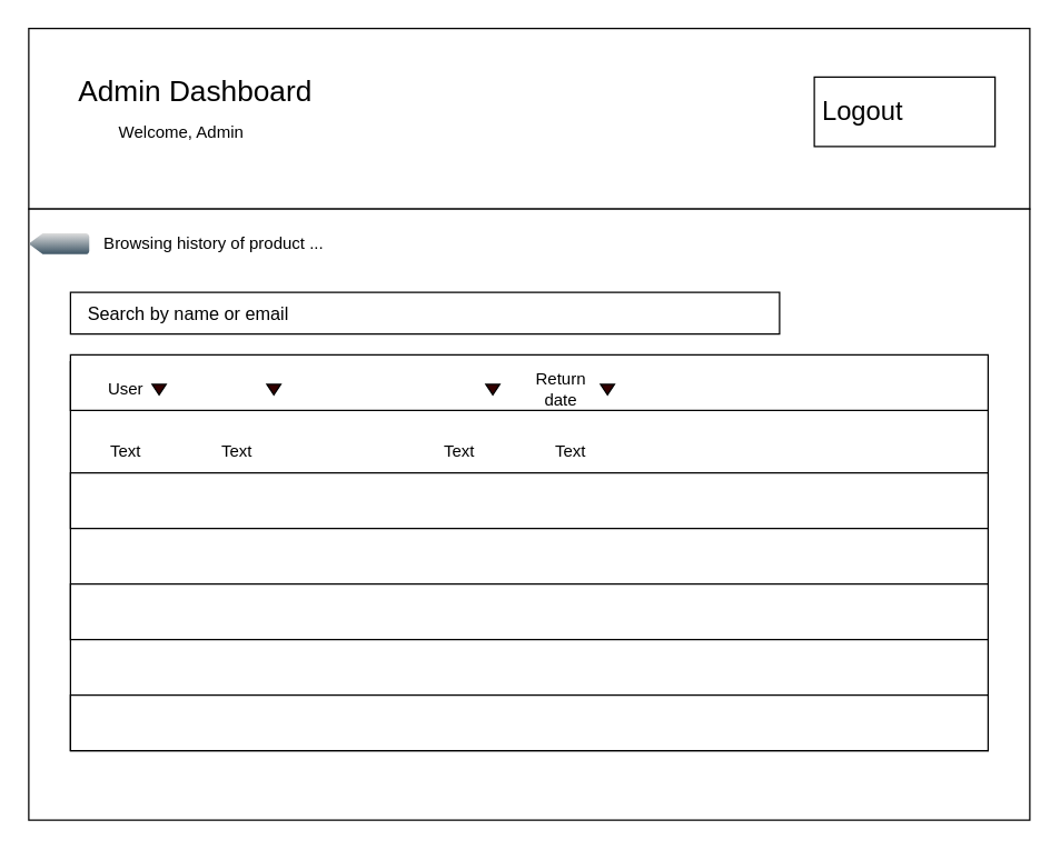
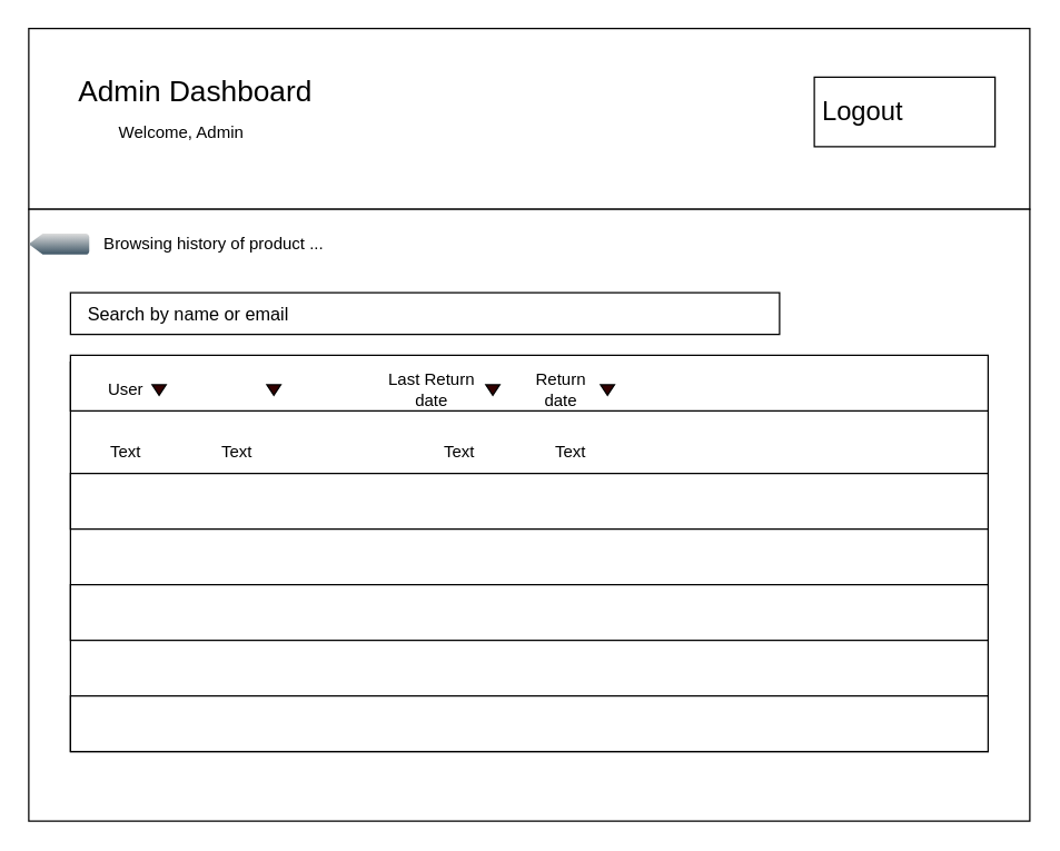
+ <mxCell id="17" value="Last Return date" style="text;html=1;whiteSpace=wrap;strokeColor=none;fillColor=none;align=center;verticalAlign=middle;rounded=0;" vertex="1" parent="1"><mxGeometry x="270" y="265" width="80" height="30" as="geometry" /></mxCell>
